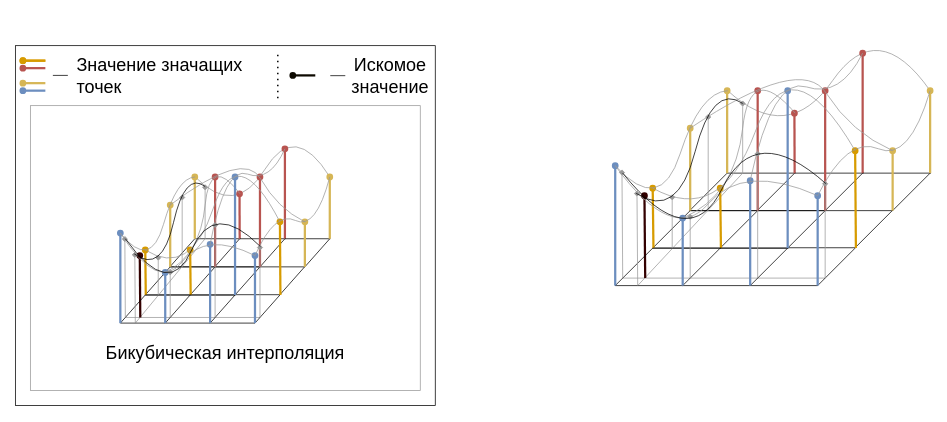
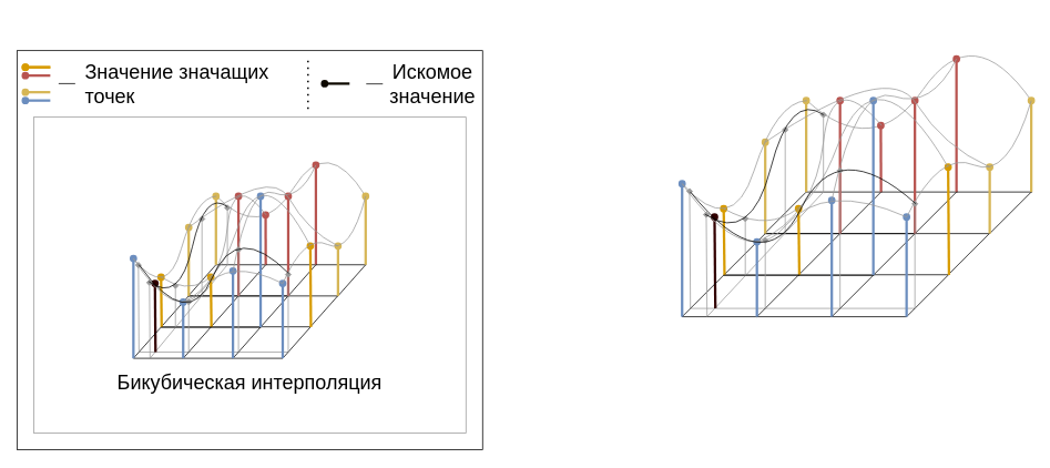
- <mxCell id="12" value="Бикубическая интерполяция" style="text;html=1;strokeColor=none;fillColor=none;align=center;verticalAlign=middle;whiteSpace=wrap;rounded=0;labelBackgroundColor=none;fontSize=24;" parent="11" vertex="1"><mxGeometry x="20" y="280" width="440" height="20" as="geometry" /></mxCell>
+ <mxCell id="12" value="Бикубическая интерполяция" style="text;html=1;strokeColor=none;fillColor=none;align=center;verticalAlign=middle;whiteSpace=wrap;rounded=0;labelBackgroundColor=none;fontSize=24;" parent="11" vertex="1"><mxGeometry x="20" y="270" width="440" height="20" as="geometry" /></mxCell>
